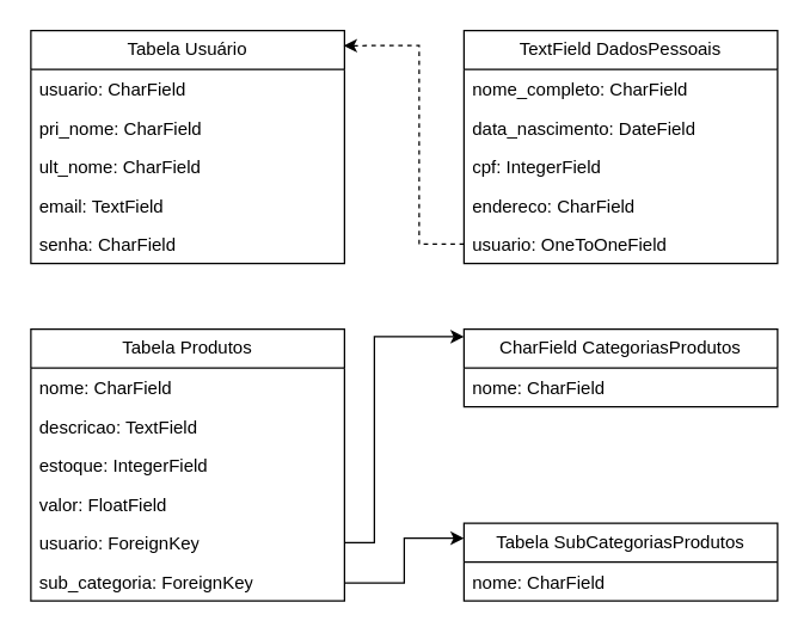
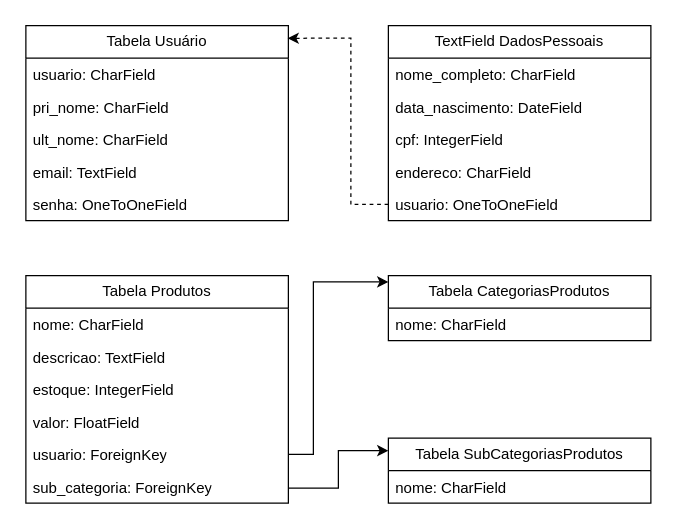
- <mxCell id="7" value="senha: CharField" style="text;strokeColor=none;fillColor=none;align=left;verticalAlign=top;spacingLeft=4;spacingRight=4;overflow=hidden;rotatable=0;points=[[0,0.5],[1,0.5]];portConstraint=eastwest;whiteSpace=wrap;html=1;" vertex="1" parent="2"><mxGeometry y="130" width="210" height="26" as="geometry" /></mxCell>
+ <mxCell id="7" value="senha: OneToOneField" style="text;strokeColor=none;fillColor=none;align=left;verticalAlign=top;spacingLeft=4;spacingRight=4;overflow=hidden;rotatable=0;points=[[0,0.5],[1,0.5]];portConstraint=eastwest;whiteSpace=wrap;html=1;" vertex="1" parent="2"><mxGeometry y="130" width="210" height="26" as="geometry" /></mxCell>
- <mxCell id="21" value="CharField CategoriasProdutos" style="swimlane;fontStyle=0;childLayout=stackLayout;horizontal=1;startSize=26;fillColor=none;horizontalStack=0;resizeParent=1;resizeParentMax=0;resizeLast=0;collapsible=1;marginBottom=0;whiteSpace=wrap;html=1;" vertex="1" parent="1"><mxGeometry x="310" y="220" width="210" height="52" as="geometry"><mxRectangle x="320" y="240" width="160" height="30" as="alternateBounds" /></mxGeometry></mxCell>
+ <mxCell id="21" value="Tabela CategoriasProdutos" style="swimlane;fontStyle=0;childLayout=stackLayout;horizontal=1;startSize=26;fillColor=none;horizontalStack=0;resizeParent=1;resizeParentMax=0;resizeLast=0;collapsible=1;marginBottom=0;whiteSpace=wrap;html=1;" vertex="1" parent="1"><mxGeometry x="310" y="220" width="210" height="52" as="geometry"><mxRectangle x="320" y="240" width="160" height="30" as="alternateBounds" /></mxGeometry></mxCell>
